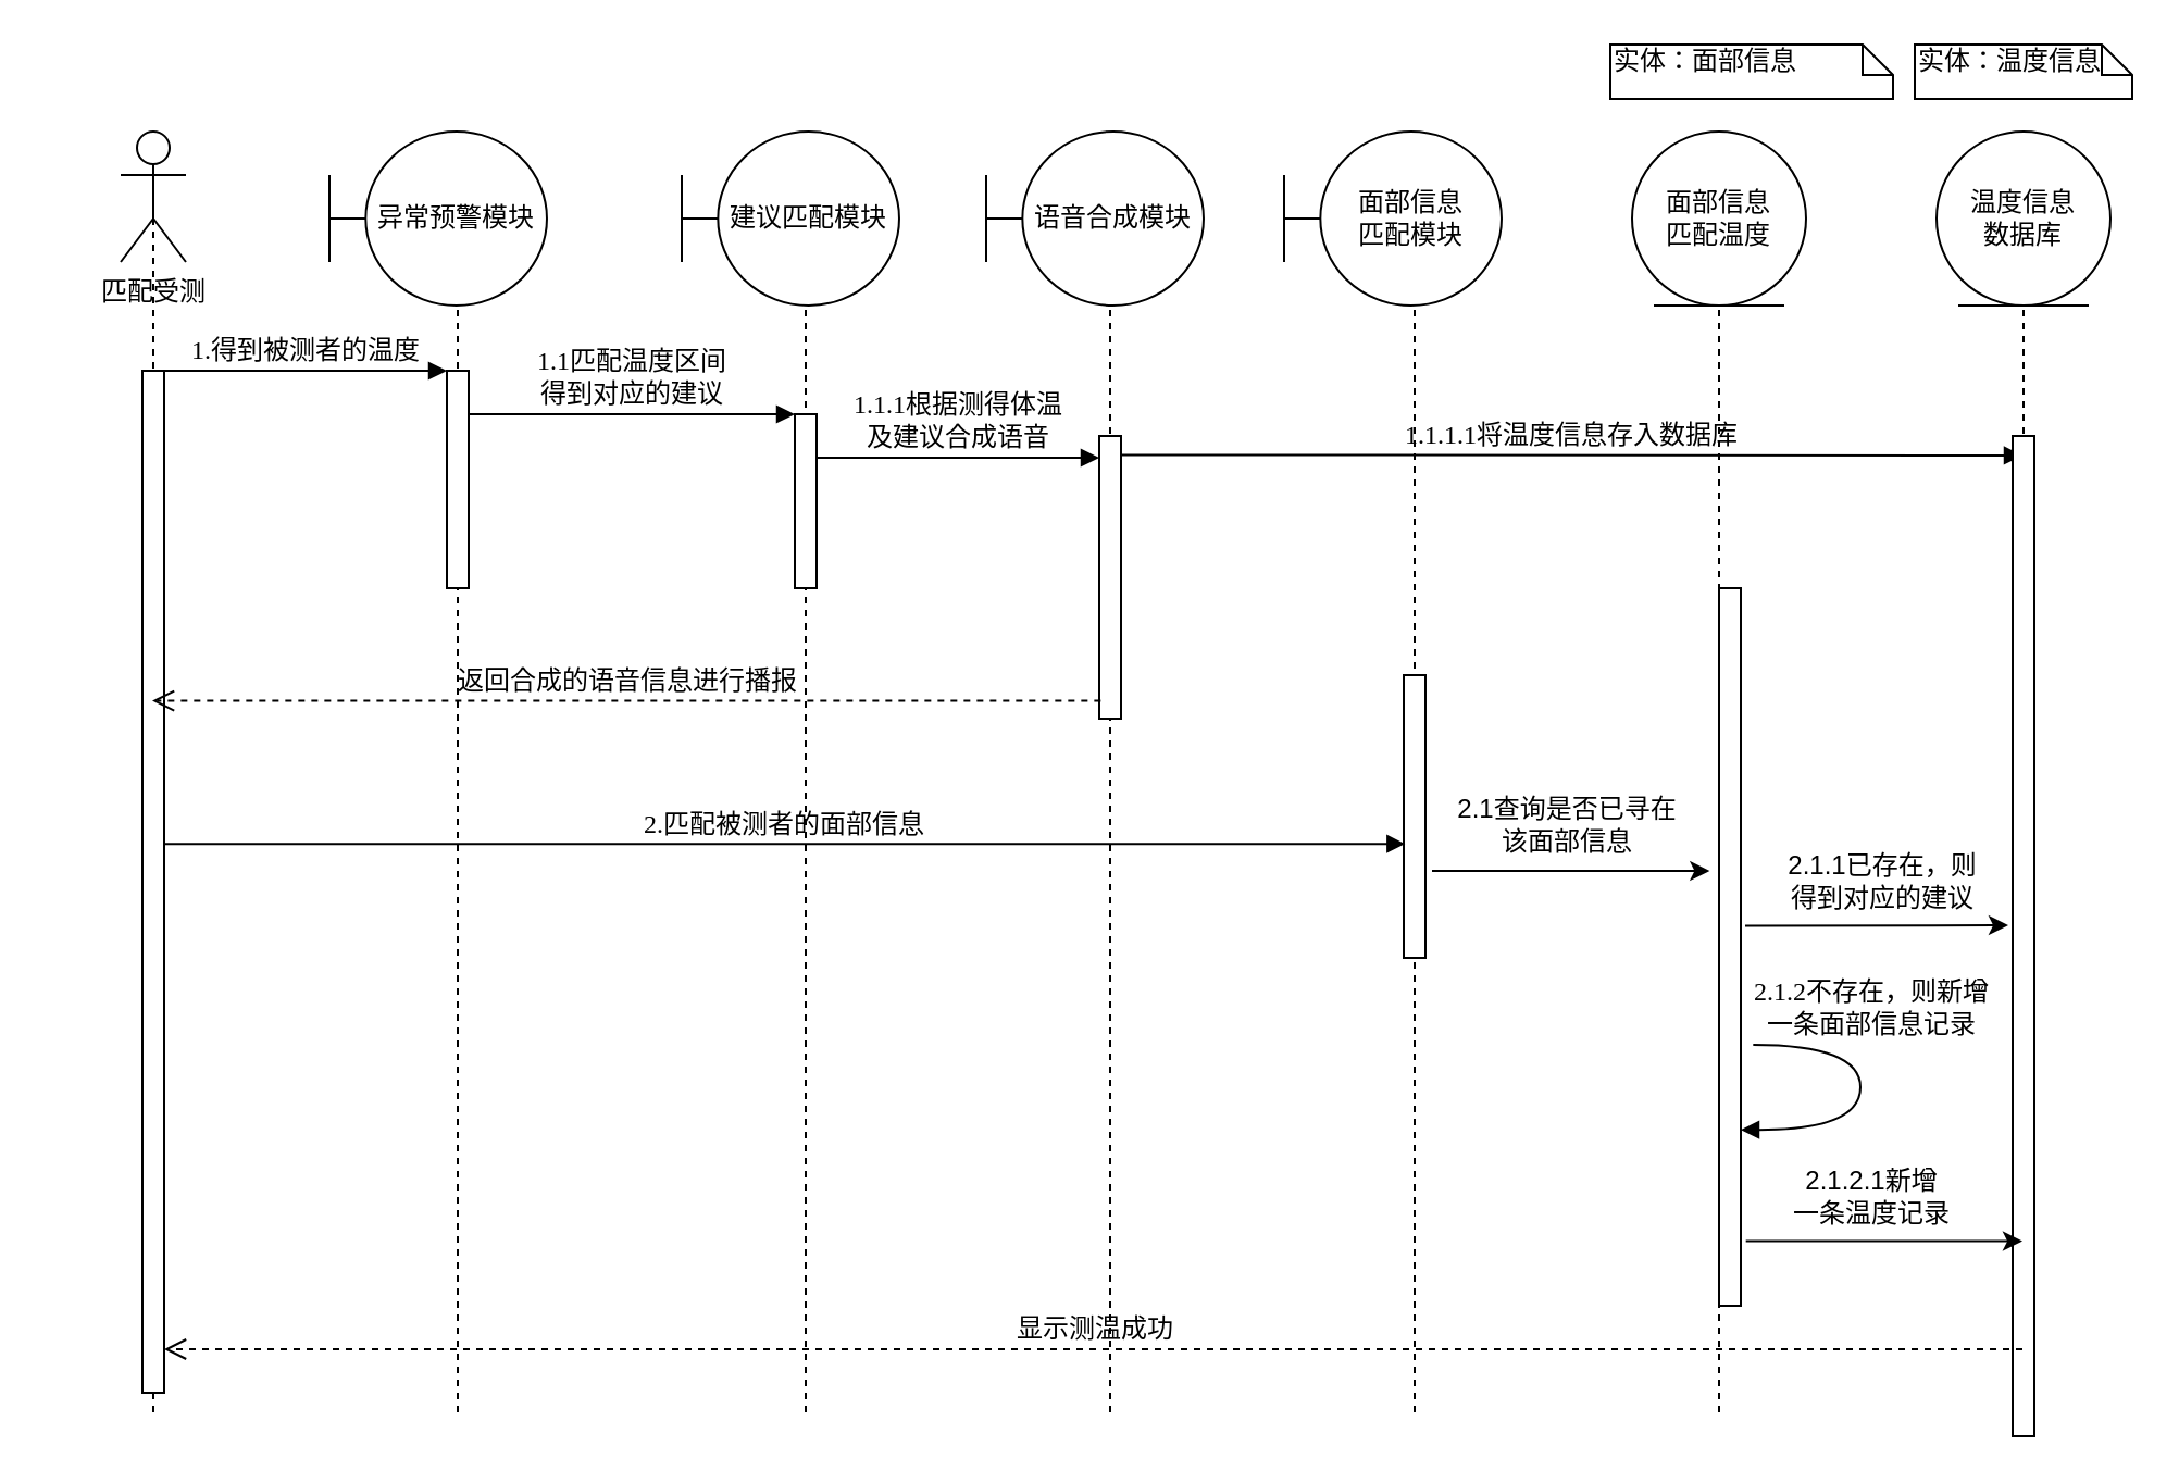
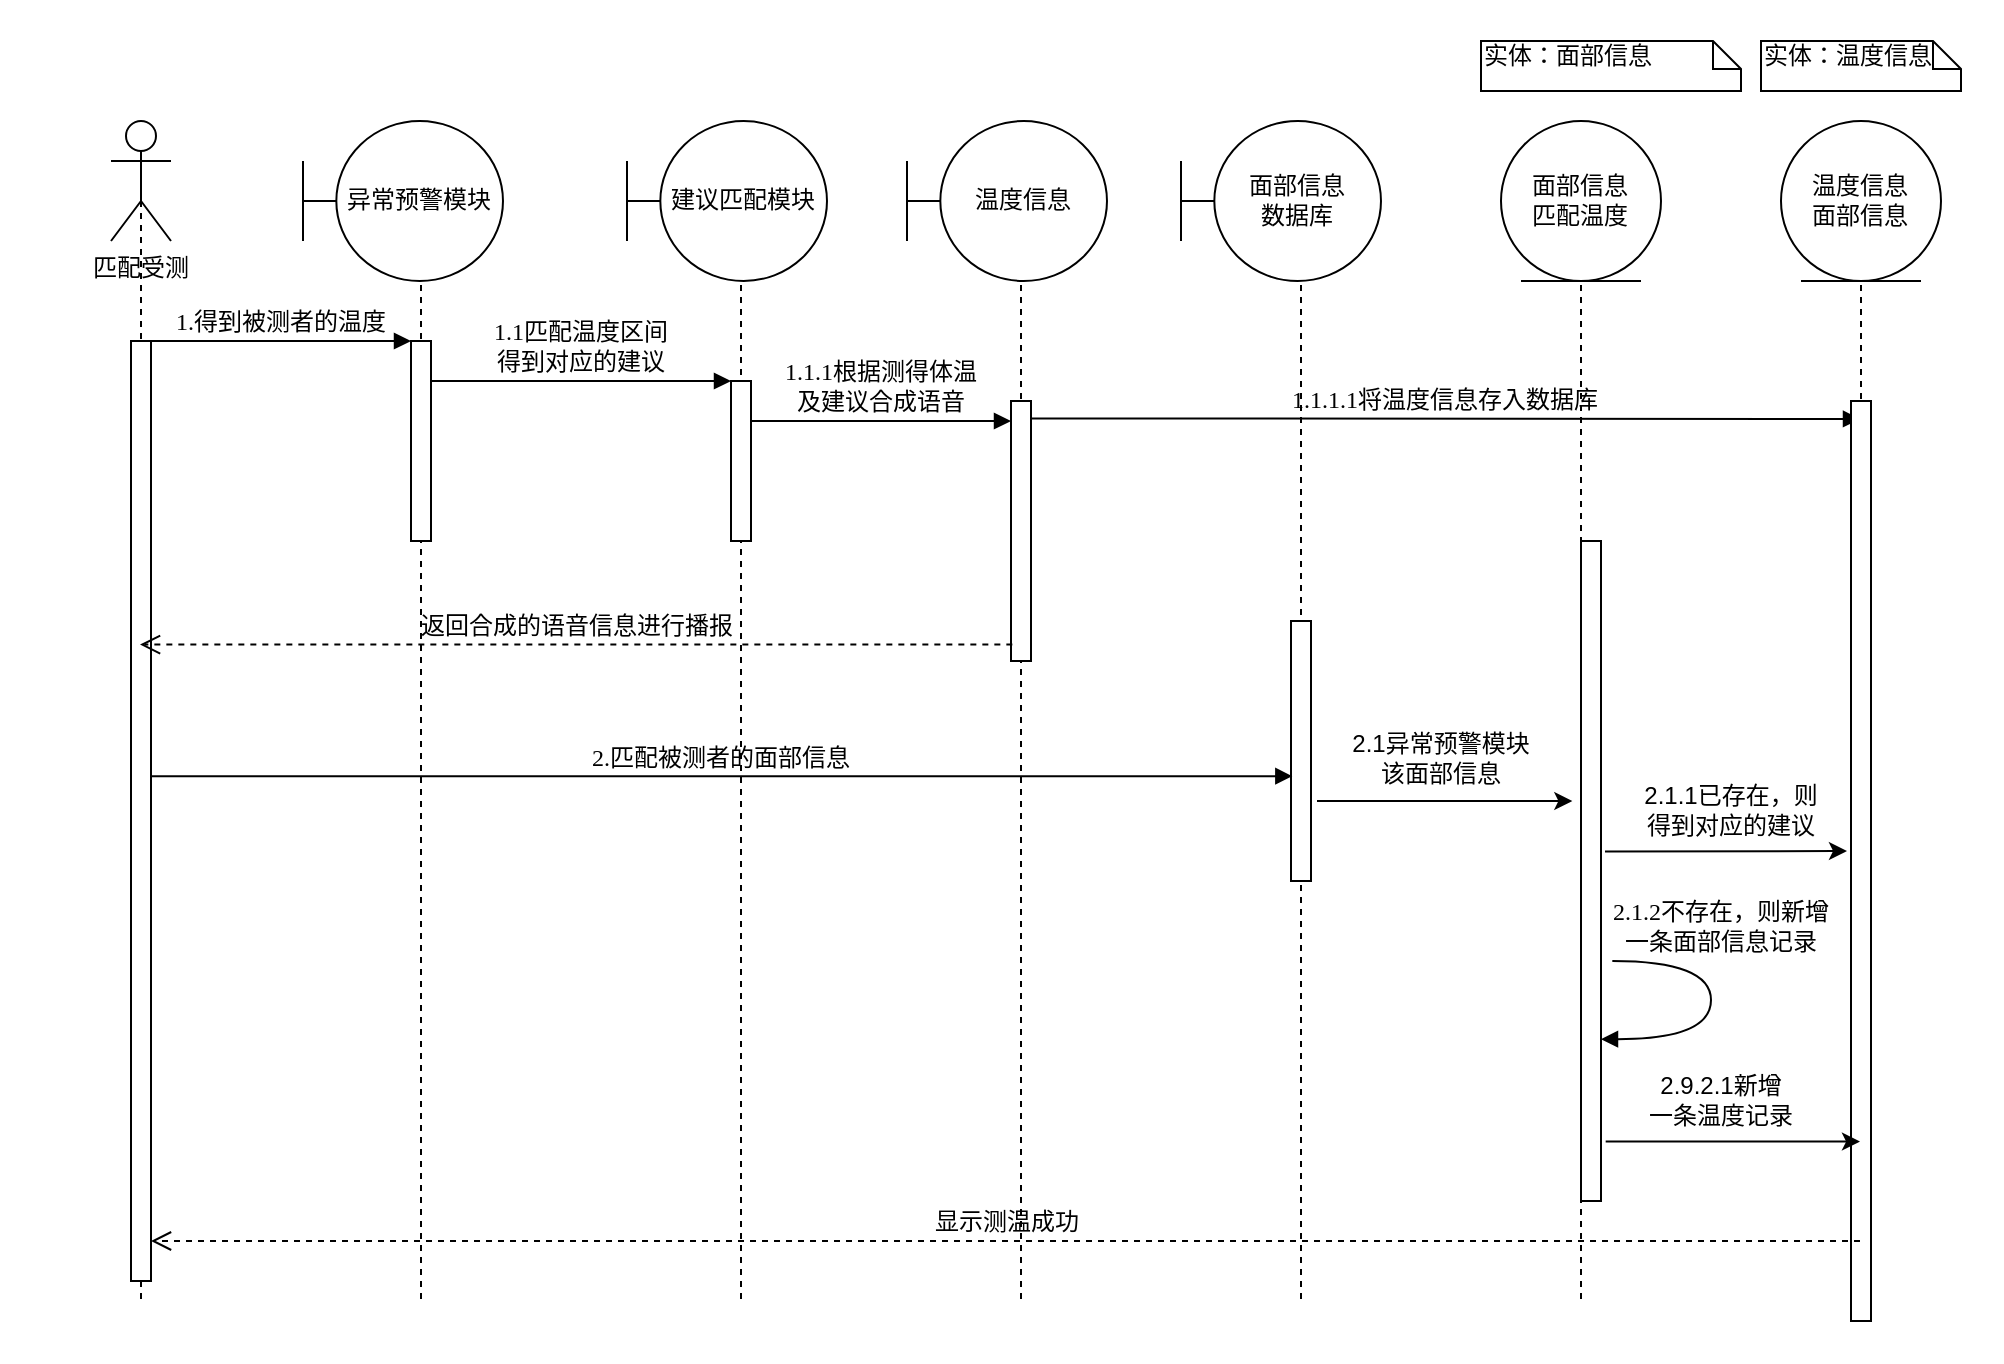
- <mxCell id="29" value="语音合成模块" style="shape=umlBoundary;whiteSpace=wrap;html=1;" vertex="1" parent="1"><mxGeometry x="453" y="60" width="100" height="80" as="geometry" /></mxCell>
+ <mxCell id="29" value="温度信息" style="shape=umlBoundary;whiteSpace=wrap;html=1;" vertex="1" parent="1"><mxGeometry x="453" y="60" width="100" height="80" as="geometry" /></mxCell>
- <mxCell id="8" value="面部信息&lt;br&gt;匹配模块" style="shape=umlBoundary;whiteSpace=wrap;html=1;" vertex="1" parent="7"><mxGeometry x="-10" y="-10" width="100" height="80" as="geometry" /></mxCell>
+ <mxCell id="8" value="面部信息&lt;br&gt;数据库" style="shape=umlBoundary;whiteSpace=wrap;html=1;" vertex="1" parent="7"><mxGeometry x="-10" y="-10" width="100" height="80" as="geometry" /></mxCell>
- <mxCell id="32" value="温度信息&lt;br&gt;数据库" style="ellipse;shape=umlEntity;whiteSpace=wrap;html=1;" vertex="1" parent="1"><mxGeometry x="890" y="60" width="80" height="80" as="geometry" /></mxCell>
+ <mxCell id="32" value="温度信息&lt;br&gt;面部信息" style="ellipse;shape=umlEntity;whiteSpace=wrap;html=1;" vertex="1" parent="1"><mxGeometry x="890" y="60" width="80" height="80" as="geometry" /></mxCell>
- <mxCell id="31" value="2.1查询是否已寻在&lt;br&gt;该面部信息" style="text;html=1;align=center;verticalAlign=middle;resizable=0;points=[];autosize=1;" vertex="1" parent="1"><mxGeometry x="660" y="364" width="120" height="30" as="geometry" /></mxCell>
+ <mxCell id="31" value="2.1异常预警模块&lt;br&gt;该面部信息" style="text;html=1;align=center;verticalAlign=middle;resizable=0;points=[];autosize=1;" vertex="1" parent="1"><mxGeometry x="660" y="364" width="120" height="30" as="geometry" /></mxCell>
- <mxCell id="37" value="2.1.2.1新增&lt;br&gt;一条温度记录" style="text;html=1;align=center;verticalAlign=middle;resizable=0;points=[];autosize=1;" vertex="1" parent="1"><mxGeometry x="815" y="535" width="90" height="30" as="geometry" /></mxCell>
+ <mxCell id="37" value="2.9.2.1新增&lt;br&gt;一条温度记录" style="text;html=1;align=center;verticalAlign=middle;resizable=0;points=[];autosize=1;" vertex="1" parent="1"><mxGeometry x="815" y="535" width="90" height="30" as="geometry" /></mxCell>
